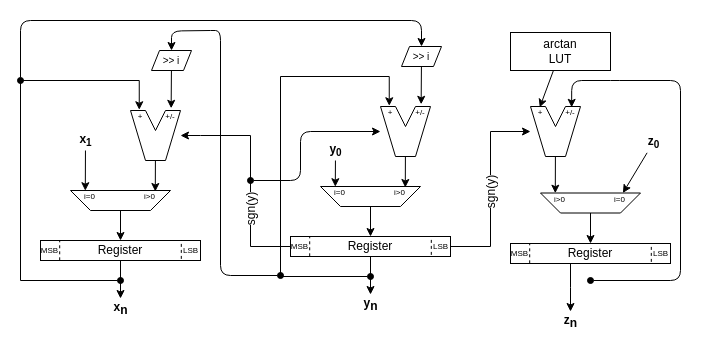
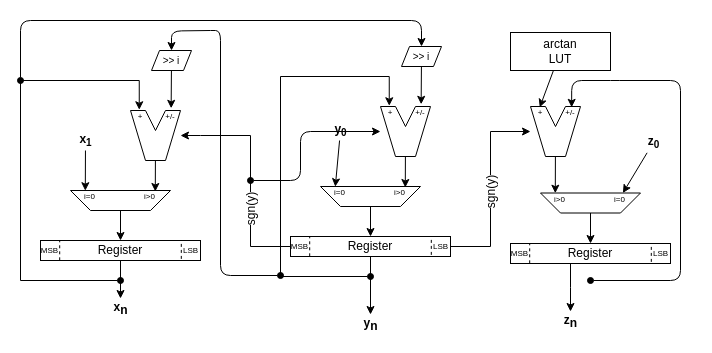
- <mxCell id="44" value="y&lt;sub&gt;0&lt;/sub&gt;" style="text;html=1;align=center;verticalAlign=middle;resizable=0;points=[];autosize=1;fontStyle=1" vertex="1" parent="41"><mxGeometry x="40" y="64" width="30" height="20" as="geometry" /></mxCell>
+ <mxCell id="44" value="y&lt;sub&gt;0&lt;/sub&gt;" style="text;html=1;align=center;verticalAlign=middle;resizable=0;points=[];autosize=1;fontStyle=1" vertex="1" parent="41"><mxGeometry x="45" y="44" width="30" height="20" as="geometry" /></mxCell>
- <mxCell id="39" value="y&lt;sub style=&quot;font-size: 12px&quot;&gt;n&lt;/sub&gt;" style="text;html=1;align=center;verticalAlign=middle;resizable=0;points=[];autosize=1;fontSize=12;fontStyle=1" vertex="1" parent="1"><mxGeometry x="355" y="294" width="30" height="20" as="geometry" /></mxCell>
+ <mxCell id="39" value="y&lt;sub style=&quot;font-size: 12px&quot;&gt;n&lt;/sub&gt;" style="text;html=1;align=center;verticalAlign=middle;resizable=0;points=[];autosize=1;fontSize=12;fontStyle=1" vertex="1" parent="1"><mxGeometry x="355" y="314" width="30" height="20" as="geometry" /></mxCell>
